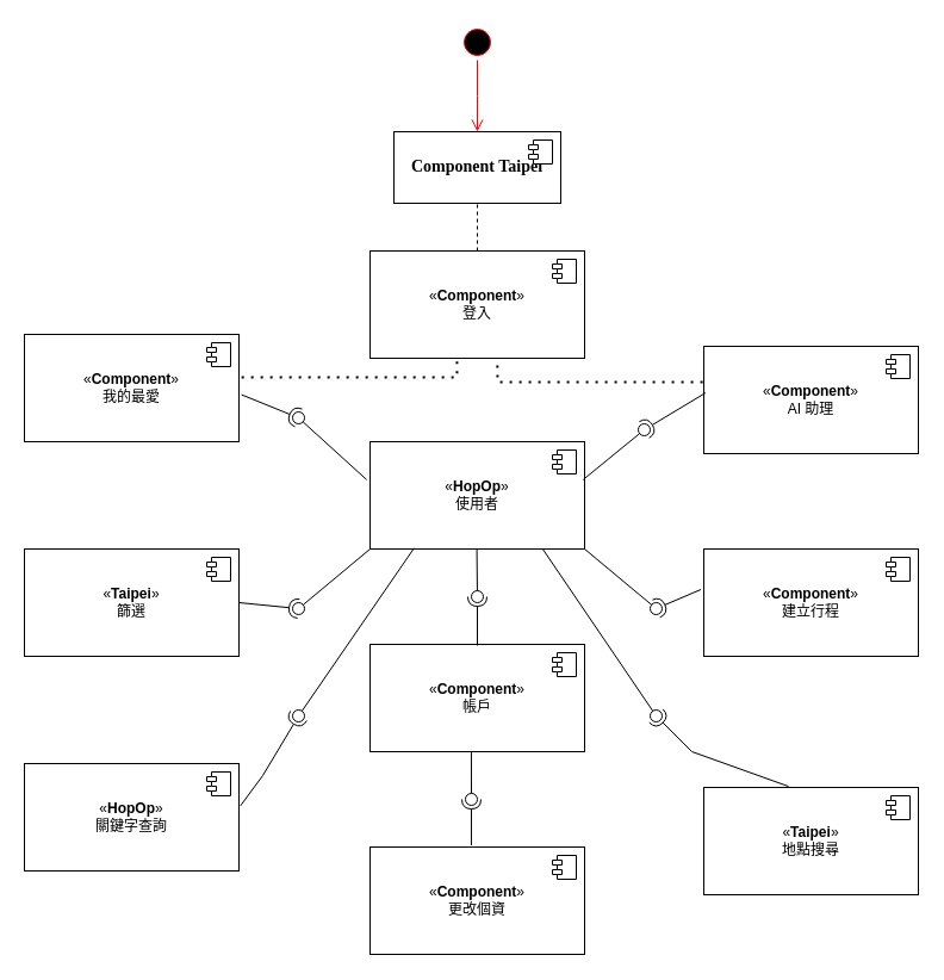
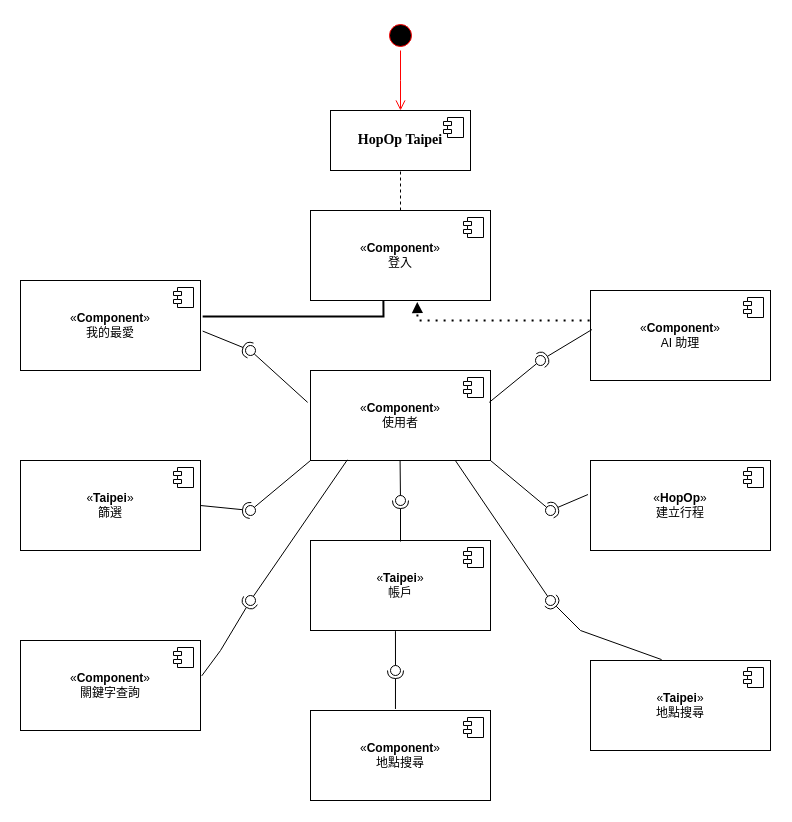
- <mxCell id="2" value="&lt;b&gt;&lt;span style=&quot;font-family: 標楷體;&quot; lang=&quot;EN-US&quot;&gt;&lt;font style=&quot;font-size: 14px;&quot;&gt;Component Taipei&lt;/font&gt;&lt;/span&gt;&lt;/b&gt;" style="html=1;dropTarget=0;whiteSpace=wrap;" vertex="1" parent="1"><mxGeometry x="330" y="110" width="140" height="60" as="geometry" /></mxCell>
+ <mxCell id="2" value="&lt;b&gt;&lt;span style=&quot;font-family: 標楷體;&quot; lang=&quot;EN-US&quot;&gt;&lt;font style=&quot;font-size: 14px;&quot;&gt;HopOp Taipei&lt;/font&gt;&lt;/span&gt;&lt;/b&gt;" style="html=1;dropTarget=0;whiteSpace=wrap;" vertex="1" parent="1"><mxGeometry x="330" y="110" width="140" height="60" as="geometry" /></mxCell>
- <mxCell id="42" value="" style="endArrow=none;dashed=1;html=1;dashPattern=1 3;strokeWidth=2;rounded=0;entryX=0.593;entryY=1.016;entryDx=0;entryDy=0;entryPerimeter=0;exitX=-0.005;exitY=0.332;exitDx=0;exitDy=0;exitPerimeter=0;" edge="1" parent="1" source="8" target="4"><mxGeometry width="50" height="50" relative="1" as="geometry"><mxPoint x="410" y="380" as="sourcePoint" /><mxPoint x="460" y="330" as="targetPoint" /><Array as="points"><mxPoint x="510" y="320" /><mxPoint x="417" y="320" /></Array></mxGeometry></mxCell>
+ <mxCell id="42" value="" style="endArrow=block;dashed=1;html=1;dashPattern=1 3;strokeWidth=2;rounded=0;entryX=0.593;entryY=1.016;entryDx=0;entryDy=0;entryPerimeter=0;exitX=-0.005;exitY=0.332;exitDx=0;exitDy=0;exitPerimeter=0;" edge="1" parent="1" source="8" target="4"><mxGeometry width="50" height="50" relative="1" as="geometry"><mxPoint x="410" y="380" as="sourcePoint" /><mxPoint x="460" y="330" as="targetPoint" /><Array as="points"><mxPoint x="510" y="320" /><mxPoint x="417" y="320" /></Array></mxGeometry></mxCell>
- <mxCell id="41" value="" style="endArrow=none;dashed=1;html=1;dashPattern=1 3;strokeWidth=2;rounded=0;entryX=0.405;entryY=0.999;entryDx=0;entryDy=0;entryPerimeter=0;exitX=1.012;exitY=0.4;exitDx=0;exitDy=0;exitPerimeter=0;" edge="1" parent="1" source="10" target="4"><mxGeometry width="50" height="50" relative="1" as="geometry"><mxPoint x="410" y="380" as="sourcePoint" /><mxPoint x="460" y="330" as="targetPoint" /><Array as="points"><mxPoint x="383" y="316" /></Array></mxGeometry></mxCell>
+ <mxCell id="41" value="" style="endArrow=none;dashed=0;html=1;dashPattern=1 3;strokeWidth=2;rounded=0;entryX=0.405;entryY=0.999;entryDx=0;entryDy=0;entryPerimeter=0;exitX=1.012;exitY=0.4;exitDx=0;exitDy=0;exitPerimeter=0;" edge="1" parent="1" source="10" target="4"><mxGeometry width="50" height="50" relative="1" as="geometry"><mxPoint x="410" y="380" as="sourcePoint" /><mxPoint x="460" y="330" as="targetPoint" /><Array as="points"><mxPoint x="383" y="316" /></Array></mxGeometry></mxCell>
- <mxCell id="22" value="«&lt;b&gt;HopOp&lt;/b&gt;»&lt;div&gt;使用者&lt;/div&gt;" style="html=1;dropTarget=0;whiteSpace=wrap;" vertex="1" parent="1"><mxGeometry x="310" y="370" width="180" height="90" as="geometry" /></mxCell>
+ <mxCell id="22" value="«&lt;b&gt;Component&lt;/b&gt;»&lt;div&gt;使用者&lt;/div&gt;" style="html=1;dropTarget=0;whiteSpace=wrap;" vertex="1" parent="1"><mxGeometry x="310" y="370" width="180" height="90" as="geometry" /></mxCell>
- <mxCell id="18" value="«&lt;b&gt;Component&lt;/b&gt;»&lt;div&gt;建立行程&lt;/div&gt;" style="html=1;dropTarget=0;whiteSpace=wrap;" vertex="1" parent="1"><mxGeometry x="590" y="460" width="180" height="90" as="geometry" /></mxCell>
+ <mxCell id="18" value="«&lt;b&gt;HopOp&lt;/b&gt;»&lt;div&gt;建立行程&lt;/div&gt;" style="html=1;dropTarget=0;whiteSpace=wrap;" vertex="1" parent="1"><mxGeometry x="590" y="460" width="180" height="90" as="geometry" /></mxCell>
- <mxCell id="6" value="«&lt;b&gt;Component&lt;/b&gt;»&lt;br&gt;帳戶" style="html=1;dropTarget=0;whiteSpace=wrap;" vertex="1" parent="1"><mxGeometry x="310" y="540" width="180" height="90" as="geometry" /></mxCell>
+ <mxCell id="6" value="«&lt;b&gt;Taipei&lt;/b&gt;»&lt;br&gt;帳戶" style="html=1;dropTarget=0;whiteSpace=wrap;" vertex="1" parent="1"><mxGeometry x="310" y="540" width="180" height="90" as="geometry" /></mxCell>
- <mxCell id="20" value="«&lt;b&gt;HopOp&lt;/b&gt;»&lt;div&gt;關鍵字查詢&lt;/div&gt;" style="html=1;dropTarget=0;whiteSpace=wrap;" vertex="1" parent="1"><mxGeometry x="20" y="640" width="180" height="90" as="geometry" /></mxCell>
+ <mxCell id="20" value="«&lt;b&gt;Component&lt;/b&gt;»&lt;div&gt;關鍵字查詢&lt;/div&gt;" style="html=1;dropTarget=0;whiteSpace=wrap;" vertex="1" parent="1"><mxGeometry x="20" y="640" width="180" height="90" as="geometry" /></mxCell>
- <mxCell id="12" value="«&lt;b&gt;Component&lt;/b&gt;»&lt;br&gt;更改個資" style="html=1;dropTarget=0;whiteSpace=wrap;" vertex="1" parent="1"><mxGeometry x="310" y="710" width="180" height="90" as="geometry" /></mxCell>
+ <mxCell id="12" value="«&lt;b&gt;Component&lt;/b&gt;»&lt;br&gt;地點搜尋" style="html=1;dropTarget=0;whiteSpace=wrap;" vertex="1" parent="1"><mxGeometry x="310" y="710" width="180" height="90" as="geometry" /></mxCell>
